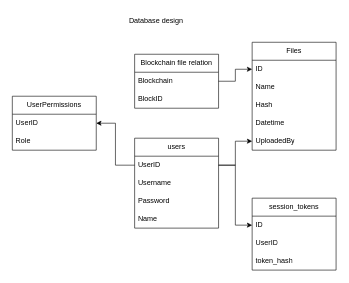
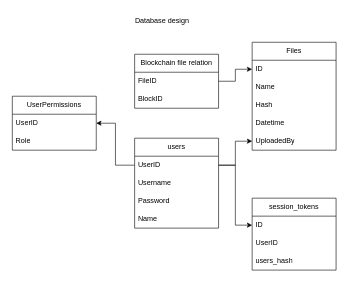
- <mxCell id="2" value="Database design" style="text;html=1;strokeColor=none;fillColor=none;align=center;verticalAlign=middle;whiteSpace=wrap;rounded=0;" parent="1" vertex="1"><mxGeometry x="170" y="20" width="180" height="30" as="geometry" /></mxCell>
+ <mxCell id="2" value="Database design" style="text;html=1;strokeColor=none;fillColor=none;align=center;verticalAlign=middle;whiteSpace=wrap;rounded=0;" parent="1" vertex="1"><mxGeometry x="180" y="20" width="180" height="30" as="geometry" /></mxCell>
- <mxCell id="19" value="Blockchain" style="text;strokeColor=none;fillColor=none;align=left;verticalAlign=middle;spacingLeft=4;spacingRight=4;overflow=hidden;points=[[0,0.5],[1,0.5]];portConstraint=eastwest;rotatable=0;whiteSpace=wrap;html=1;" parent="18" vertex="1"><mxGeometry y="30" width="140" height="30" as="geometry" /></mxCell>
+ <mxCell id="19" value="FileID" style="text;strokeColor=none;fillColor=none;align=left;verticalAlign=middle;spacingLeft=4;spacingRight=4;overflow=hidden;points=[[0,0.5],[1,0.5]];portConstraint=eastwest;rotatable=0;whiteSpace=wrap;html=1;" parent="18" vertex="1"><mxGeometry y="30" width="140" height="30" as="geometry" /></mxCell>
- <mxCell id="11" value="token_hash" style="text;strokeColor=none;fillColor=none;align=left;verticalAlign=middle;spacingLeft=4;spacingRight=4;overflow=hidden;points=[[0,0.5],[1,0.5]];portConstraint=eastwest;rotatable=0;whiteSpace=wrap;html=1;" parent="8" vertex="1"><mxGeometry y="90" width="140" height="30" as="geometry" /></mxCell>
+ <mxCell id="11" value="users_hash" style="text;strokeColor=none;fillColor=none;align=left;verticalAlign=middle;spacingLeft=4;spacingRight=4;overflow=hidden;points=[[0,0.5],[1,0.5]];portConstraint=eastwest;rotatable=0;whiteSpace=wrap;html=1;" parent="8" vertex="1"><mxGeometry y="90" width="140" height="30" as="geometry" /></mxCell>
